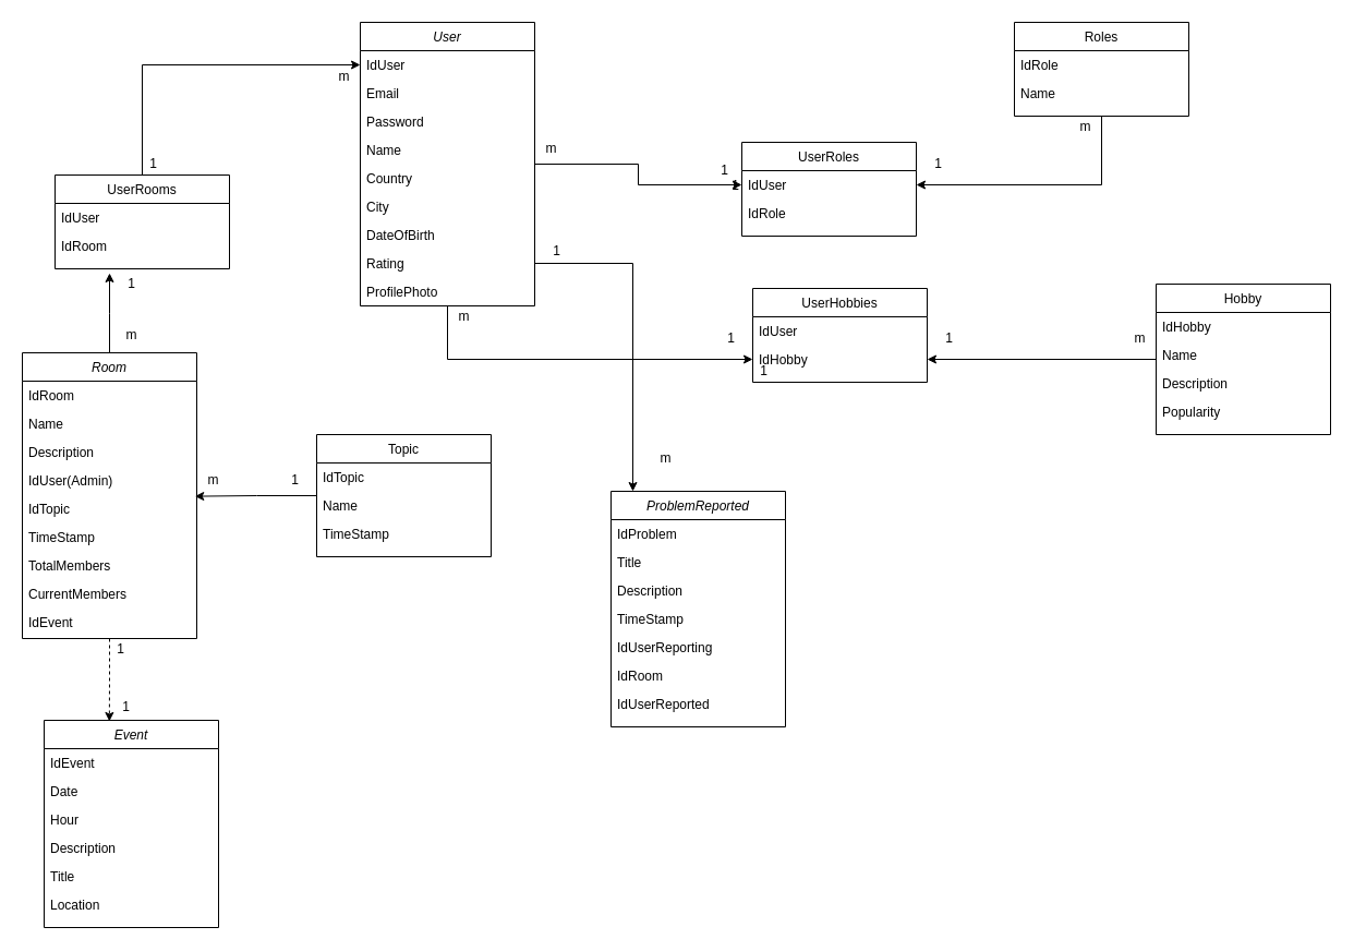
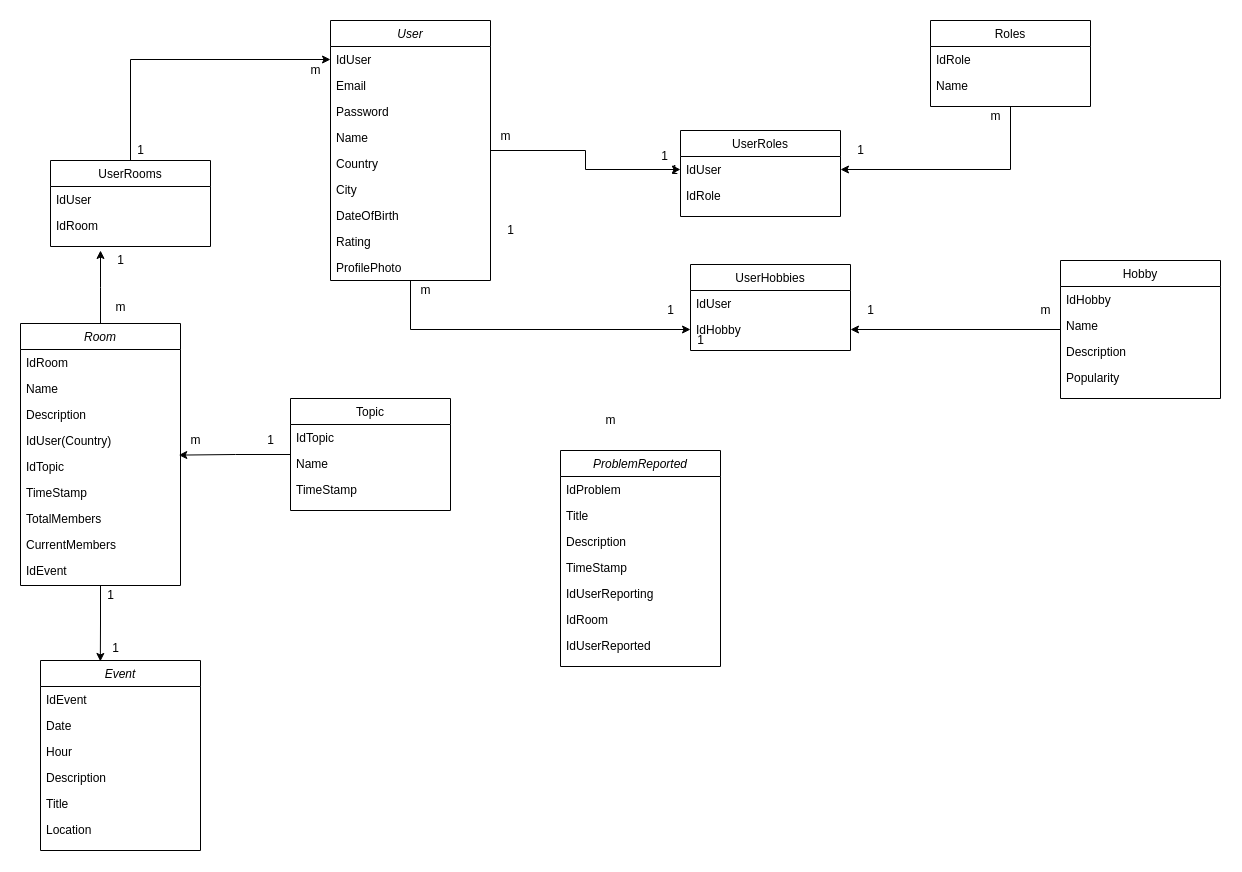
- <mxCell id="84" style="edgeStyle=orthogonalEdgeStyle;rounded=0;orthogonalLoop=1;jettySize=auto;html=1;" edge="1" parent="1" source="19" target="76"><mxGeometry relative="1" as="geometry"><Array as="points"><mxPoint x="580" y="241" /></Array></mxGeometry></mxCell>
- <mxCell id="49" value="IdUser(Admin)" style="text;align=left;verticalAlign=top;spacingLeft=4;spacingRight=4;overflow=hidden;rotatable=0;points=[[0,0.5],[1,0.5]];portConstraint=eastwest;rounded=0;shadow=0;html=0;" vertex="1" parent="45"><mxGeometry y="104" width="160" height="26" as="geometry" /></mxCell>
+ <mxCell id="49" value="IdUser(Country)" style="text;align=left;verticalAlign=top;spacingLeft=4;spacingRight=4;overflow=hidden;rotatable=0;points=[[0,0.5],[1,0.5]];portConstraint=eastwest;rounded=0;shadow=0;html=0;" vertex="1" parent="45"><mxGeometry y="104" width="160" height="26" as="geometry" /></mxCell>
- <mxCell id="44" style="edgeStyle=orthogonalEdgeStyle;rounded=0;orthogonalLoop=1;jettySize=auto;html=1;entryX=0.374;entryY=0.005;entryDx=0;entryDy=0;entryPerimeter=0;dashed=1;" edge="1" parent="1" source="45" target="67"><mxGeometry relative="1" as="geometry" /></mxCell>
+ <mxCell id="44" style="edgeStyle=orthogonalEdgeStyle;rounded=0;orthogonalLoop=1;jettySize=auto;html=1;entryX=0.374;entryY=0.005;entryDx=0;entryDy=0;entryPerimeter=0;" edge="1" parent="1" source="45" target="67"><mxGeometry relative="1" as="geometry" /></mxCell>
